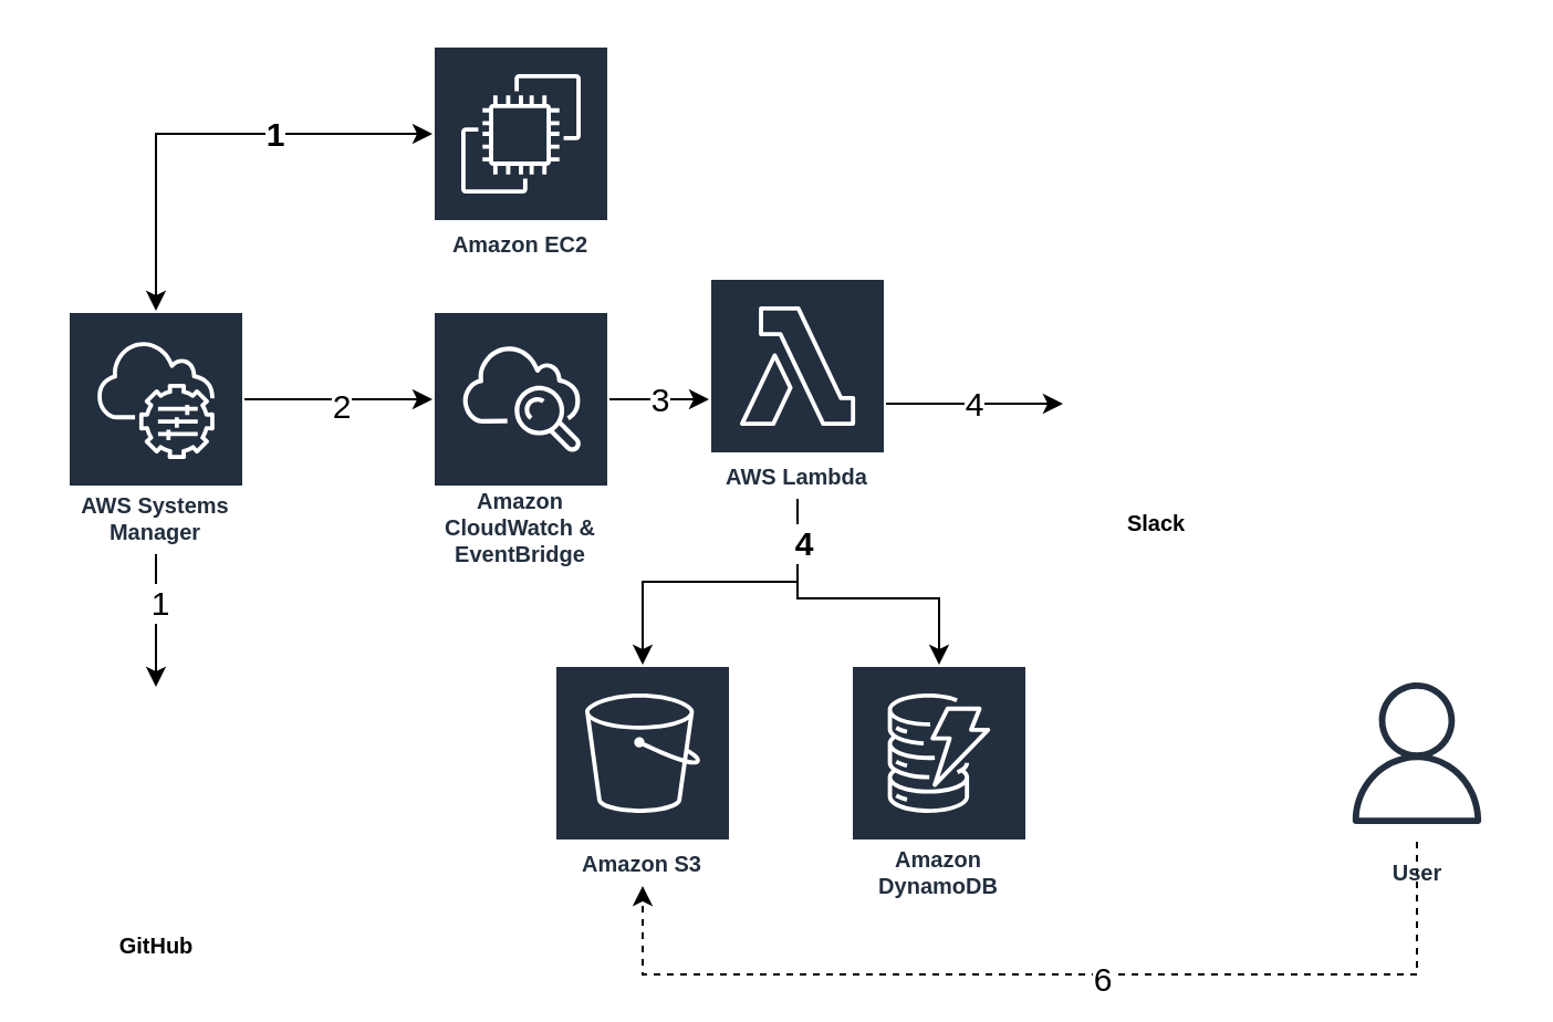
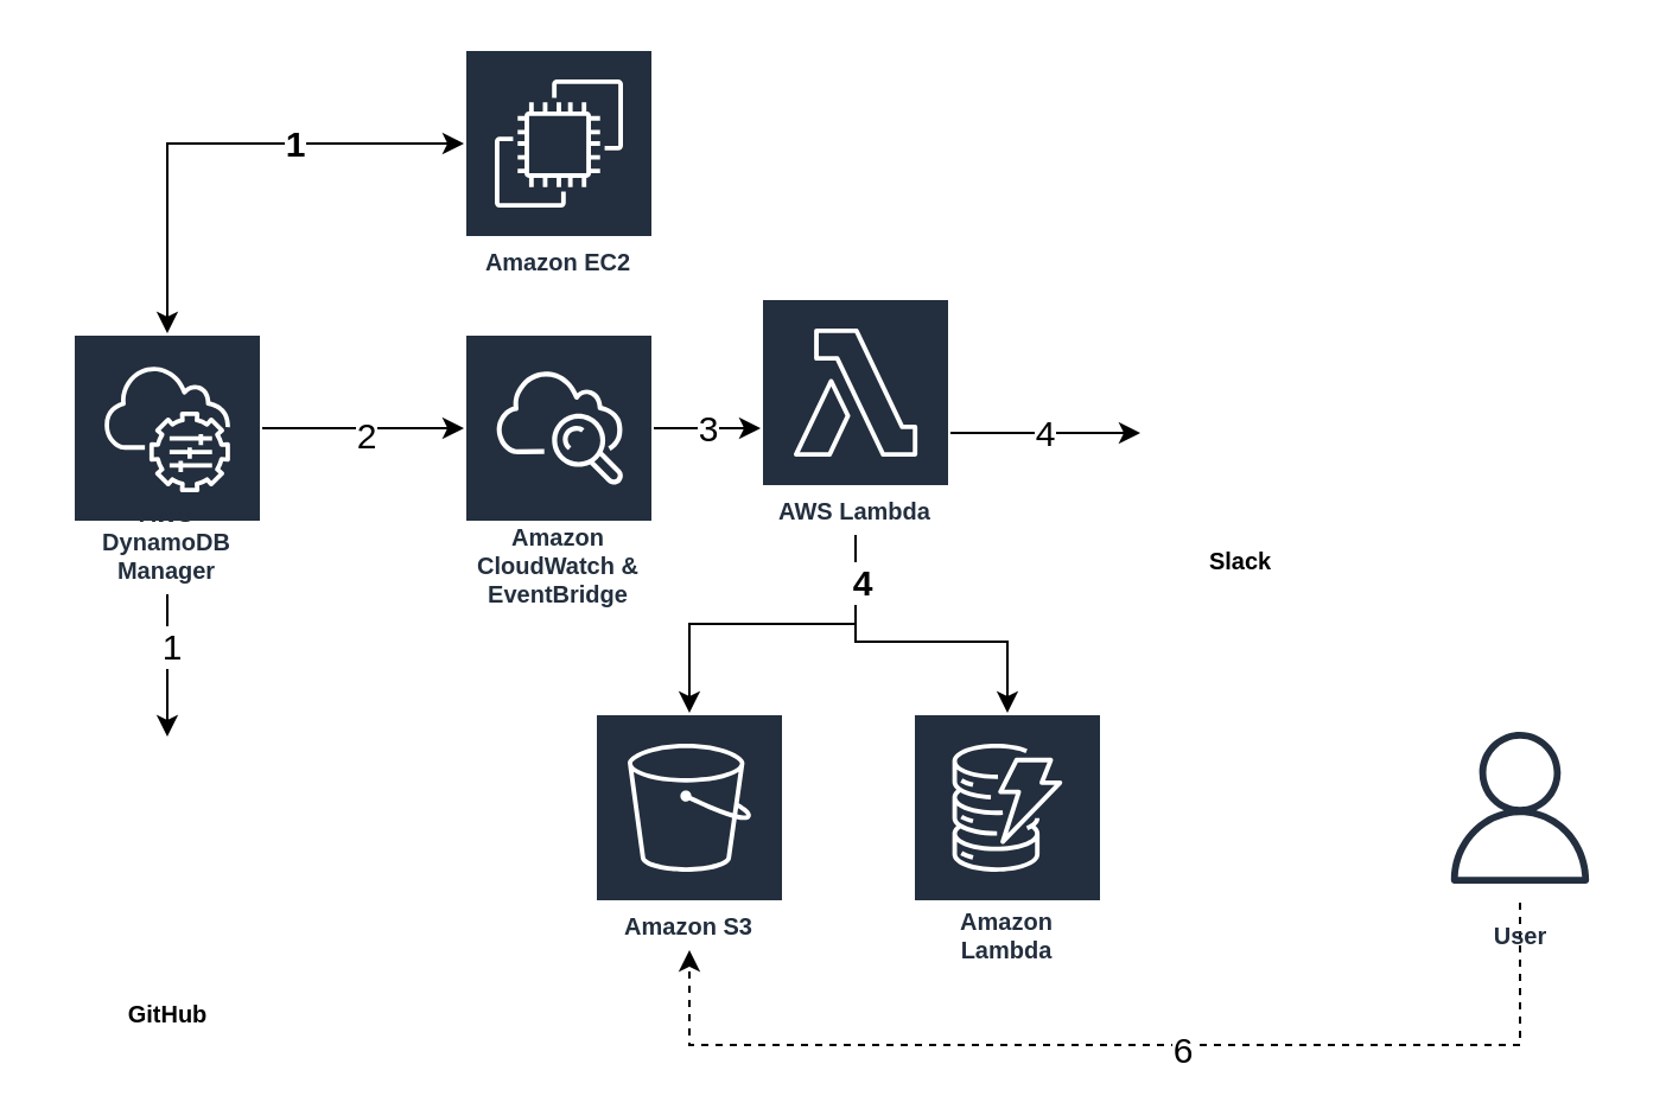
- <mxCell id="16" value="AWS Systems Manager" style="outlineConnect=0;fontColor=#232F3E;gradientColor=none;strokeColor=#ffffff;fillColor=#232F3E;dashed=0;verticalLabelPosition=middle;verticalAlign=bottom;align=center;html=1;whiteSpace=wrap;fontSize=10;fontStyle=1;spacing=3;shape=mxgraph.aws4.productIcon;prIcon=mxgraph.aws4.systems_manager;" parent="1" vertex="1"><mxGeometry x="30" y="140" width="80" height="110" as="geometry" /></mxCell>
+ <mxCell id="16" value="AWS DynamoDB Manager" style="outlineConnect=0;fontColor=#232F3E;gradientColor=none;strokeColor=#ffffff;fillColor=#232F3E;dashed=0;verticalLabelPosition=middle;verticalAlign=bottom;align=center;html=1;whiteSpace=wrap;fontSize=10;fontStyle=1;spacing=3;shape=mxgraph.aws4.productIcon;prIcon=mxgraph.aws4.systems_manager;" parent="1" vertex="1"><mxGeometry x="30" y="140" width="80" height="110" as="geometry" /></mxCell>
- <mxCell id="17" value="Amazon DynamoDB" style="outlineConnect=0;fontColor=#232F3E;gradientColor=none;strokeColor=#ffffff;fillColor=#232F3E;dashed=0;verticalLabelPosition=middle;verticalAlign=bottom;align=center;html=1;whiteSpace=wrap;fontSize=10;fontStyle=1;spacing=3;shape=mxgraph.aws4.productIcon;prIcon=mxgraph.aws4.dynamodb;" parent="1" vertex="1"><mxGeometry x="384" y="300" width="80" height="110" as="geometry" /></mxCell>
+ <mxCell id="17" value="Amazon Lambda" style="outlineConnect=0;fontColor=#232F3E;gradientColor=none;strokeColor=#ffffff;fillColor=#232F3E;dashed=0;verticalLabelPosition=middle;verticalAlign=bottom;align=center;html=1;whiteSpace=wrap;fontSize=10;fontStyle=1;spacing=3;shape=mxgraph.aws4.productIcon;prIcon=mxgraph.aws4.dynamodb;" parent="1" vertex="1"><mxGeometry x="384" y="300" width="80" height="110" as="geometry" /></mxCell>
